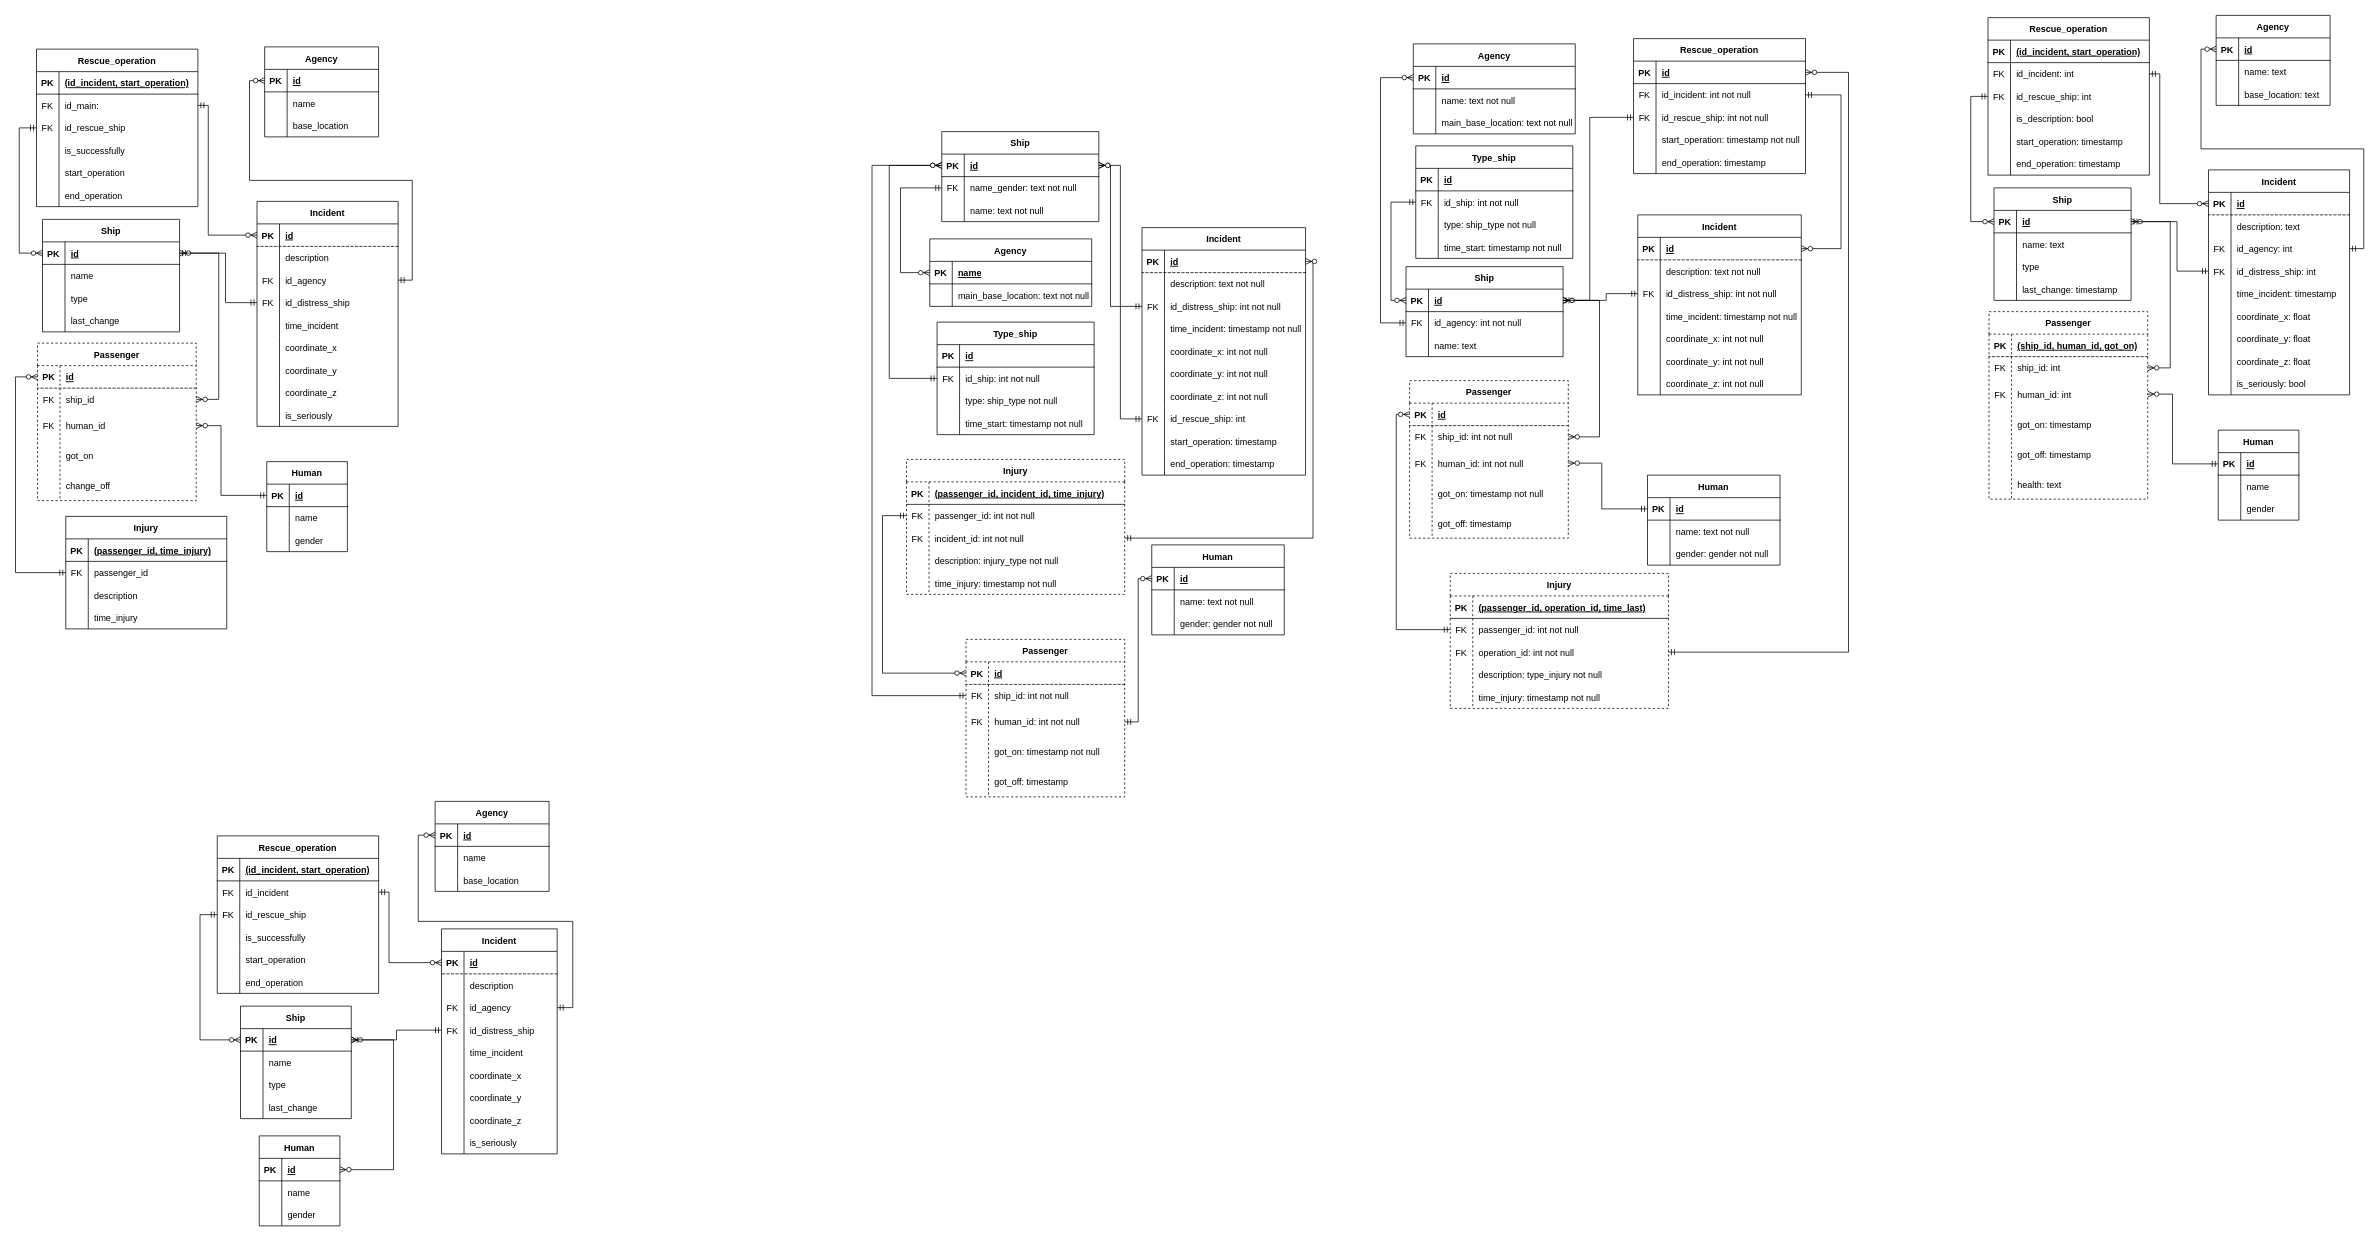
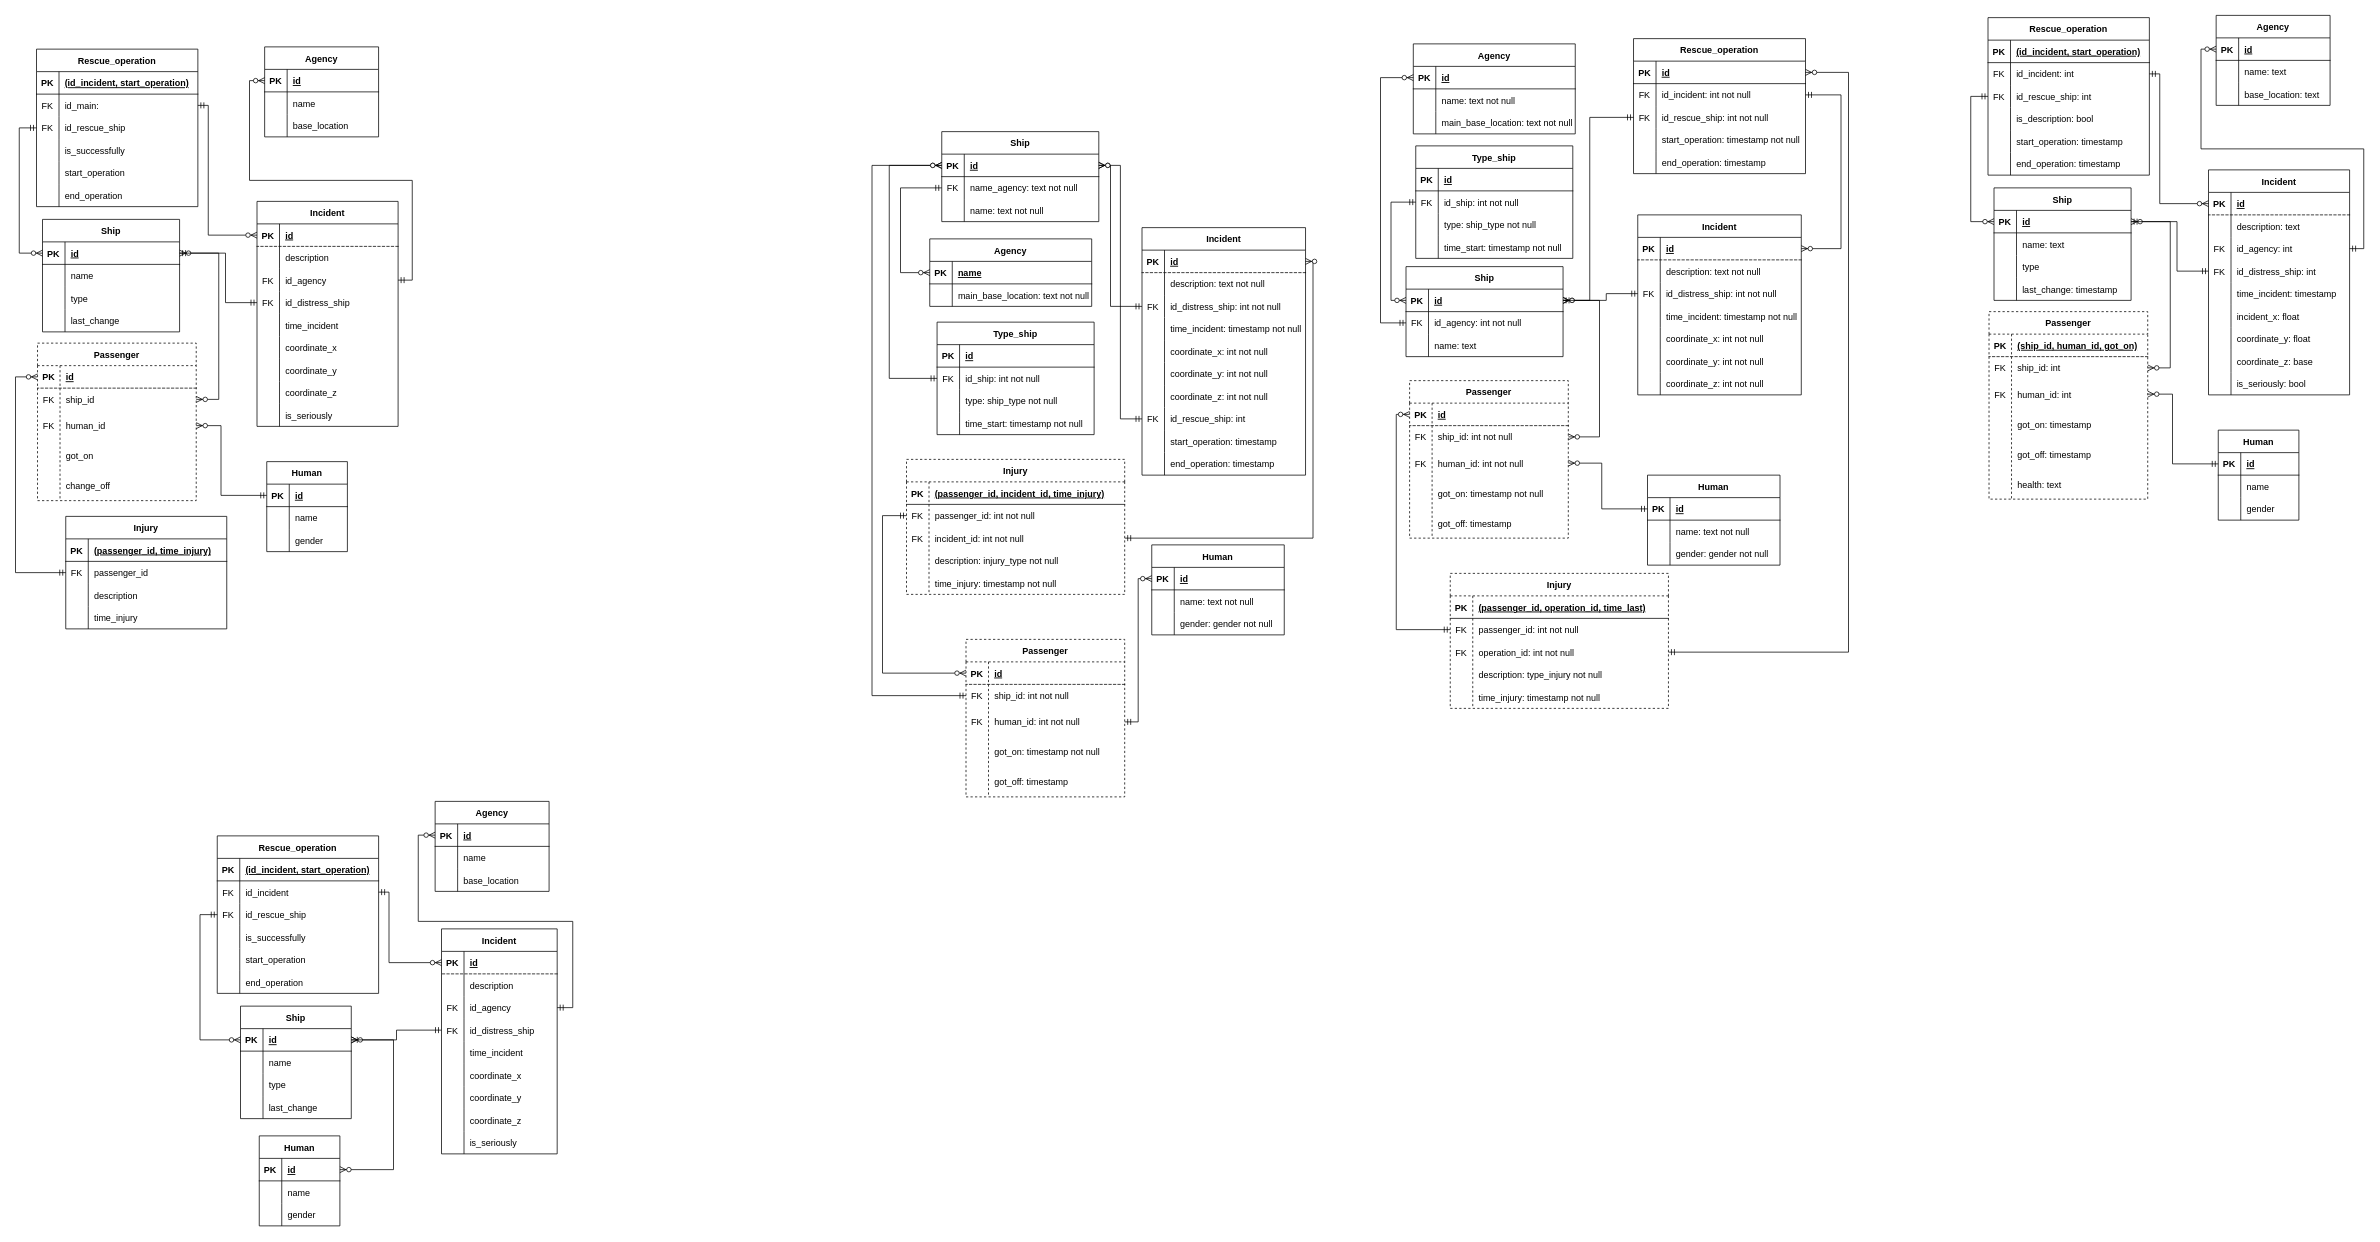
- <mxCell id="461" value="name_gender: text not null" style="shape=partialRectangle;connectable=0;fillColor=none;top=0;left=0;bottom=0;right=0;align=left;spacingLeft=6;overflow=hidden;" parent="459" vertex="1"><mxGeometry x="30" width="179.4" height="30" as="geometry"><mxRectangle width="179.4" height="30" as="alternateBounds" /></mxGeometry></mxCell>
+ <mxCell id="461" value="name_agency: text not null" style="shape=partialRectangle;connectable=0;fillColor=none;top=0;left=0;bottom=0;right=0;align=left;spacingLeft=6;overflow=hidden;" parent="459" vertex="1"><mxGeometry x="30" width="179.4" height="30" as="geometry"><mxRectangle width="179.4" height="30" as="alternateBounds" /></mxGeometry></mxCell>
- <mxCell id="222" value="coordinate_x: float" style="shape=partialRectangle;connectable=0;fillColor=none;top=0;left=0;bottom=0;right=0;align=left;spacingLeft=6;overflow=hidden;dashed=1;" parent="220" vertex="1"><mxGeometry x="30" width="158.125" height="30" as="geometry"><mxRectangle width="158.125" height="30" as="alternateBounds" /></mxGeometry></mxCell>
+ <mxCell id="222" value="incident_x: float" style="shape=partialRectangle;connectable=0;fillColor=none;top=0;left=0;bottom=0;right=0;align=left;spacingLeft=6;overflow=hidden;dashed=1;" parent="220" vertex="1"><mxGeometry x="30" width="158.125" height="30" as="geometry"><mxRectangle width="158.125" height="30" as="alternateBounds" /></mxGeometry></mxCell>
- <mxCell id="228" value="coordinate_z: float" style="shape=partialRectangle;connectable=0;fillColor=none;top=0;left=0;bottom=0;right=0;align=left;spacingLeft=6;overflow=hidden;dashed=1;" parent="226" vertex="1"><mxGeometry x="30" width="158.125" height="30" as="geometry"><mxRectangle width="158.125" height="30" as="alternateBounds" /></mxGeometry></mxCell>
+ <mxCell id="228" value="coordinate_z: base" style="shape=partialRectangle;connectable=0;fillColor=none;top=0;left=0;bottom=0;right=0;align=left;spacingLeft=6;overflow=hidden;dashed=1;" parent="226" vertex="1"><mxGeometry x="30" width="158.125" height="30" as="geometry"><mxRectangle width="158.125" height="30" as="alternateBounds" /></mxGeometry></mxCell>
